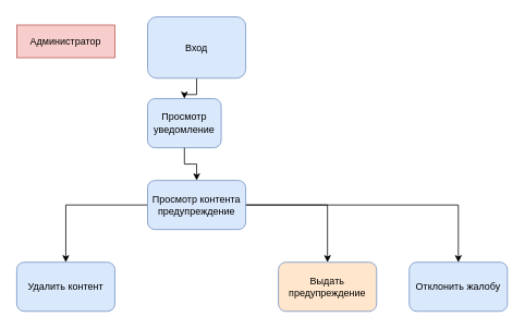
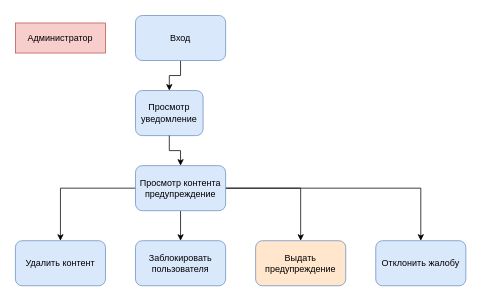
- <mxCell id="4" value="Вход" style="rounded=1;whiteSpace=wrap;html=1;fillColor=#dae8fc;strokeColor=#6c8ebf;" parent="1" vertex="1"><mxGeometry x="180" y="20" width="120" height="75" as="geometry" /></mxCell>
+ <mxCell id="4" value="Вход" style="rounded=1;whiteSpace=wrap;html=1;fillColor=#dae8fc;strokeColor=#6c8ebf;" parent="1" vertex="1"><mxGeometry x="180" y="20" width="120" height="60" as="geometry" /></mxCell>
+ <mxCell id="6" style="edgeStyle=orthogonalEdgeStyle;rounded=0;orthogonalLoop=1;jettySize=auto;html=1;" parent="1" source="9" target="10" edge="1"><mxGeometry relative="1" as="geometry" /></mxCell>
+ <mxCell id="10" value="Заблокировать пользователя" style="rounded=1;whiteSpace=wrap;html=1;fillColor=#dae8fc;strokeColor=#6c8ebf;" parent="1" vertex="1"><mxGeometry x="180" y="320" width="120" height="60" as="geometry" /></mxCell>
